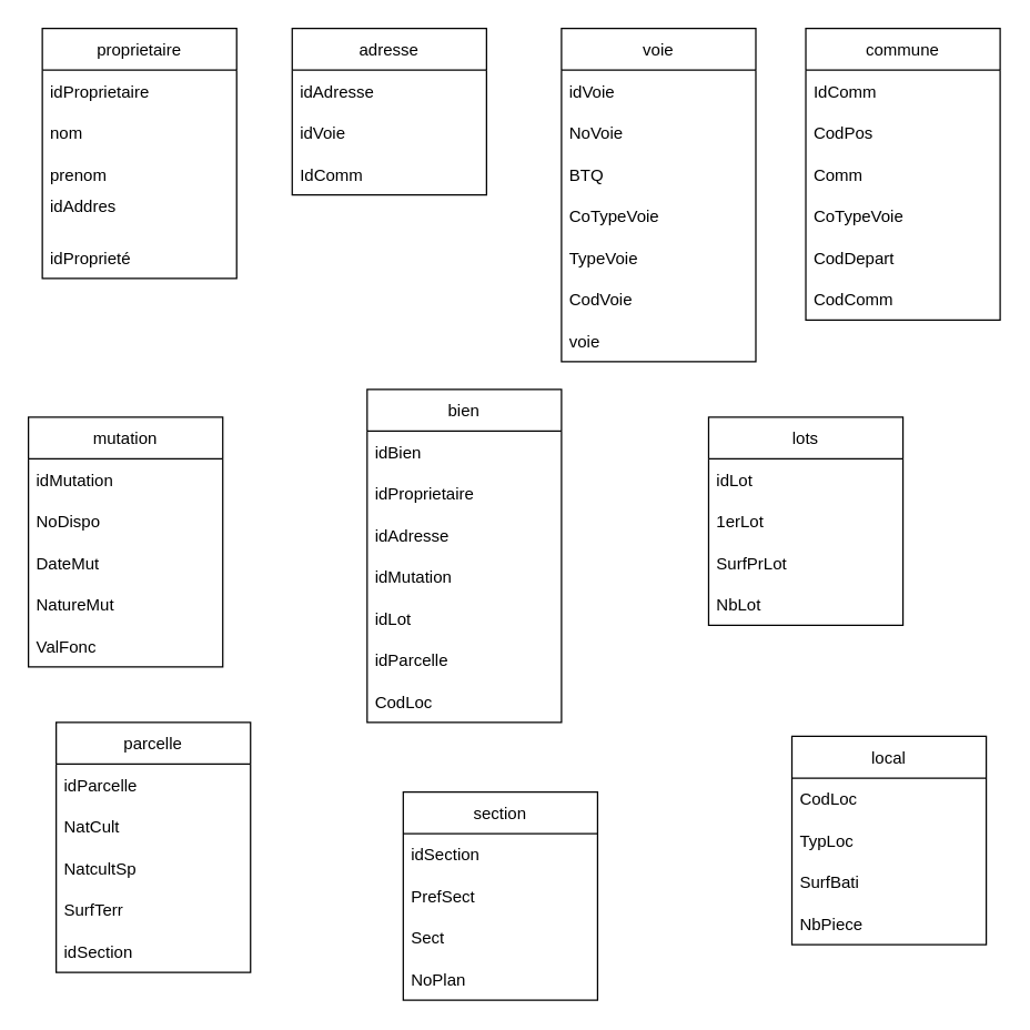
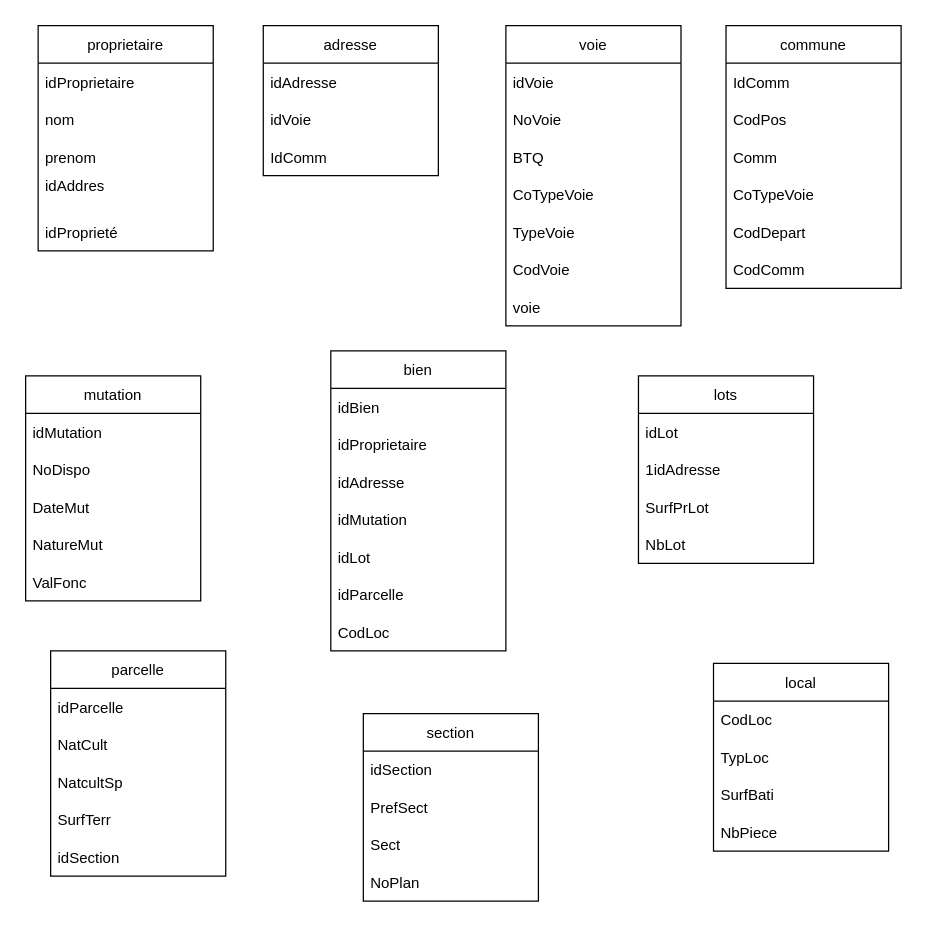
- <mxCell id="31" value="1erLot" style="text;strokeColor=none;fillColor=none;align=left;verticalAlign=middle;spacingLeft=4;spacingRight=4;overflow=hidden;points=[[0,0.5],[1,0.5]];portConstraint=eastwest;rotatable=0;" vertex="1" parent="29"><mxGeometry y="60" width="140" height="30" as="geometry" /></mxCell>
+ <mxCell id="31" value="1idAdresse" style="text;strokeColor=none;fillColor=none;align=left;verticalAlign=middle;spacingLeft=4;spacingRight=4;overflow=hidden;points=[[0,0.5],[1,0.5]];portConstraint=eastwest;rotatable=0;" vertex="1" parent="29"><mxGeometry y="60" width="140" height="30" as="geometry" /></mxCell>
